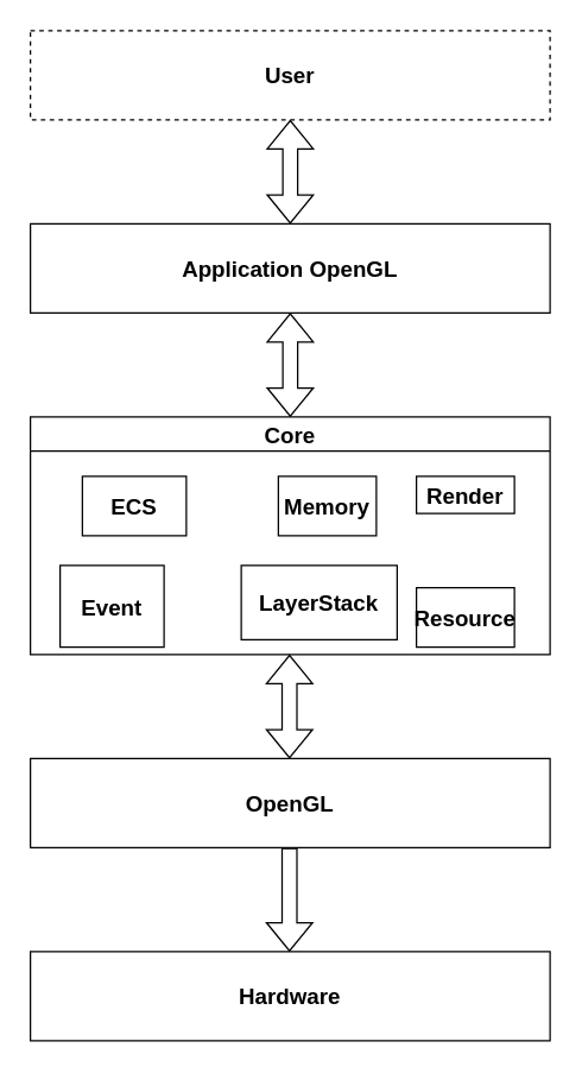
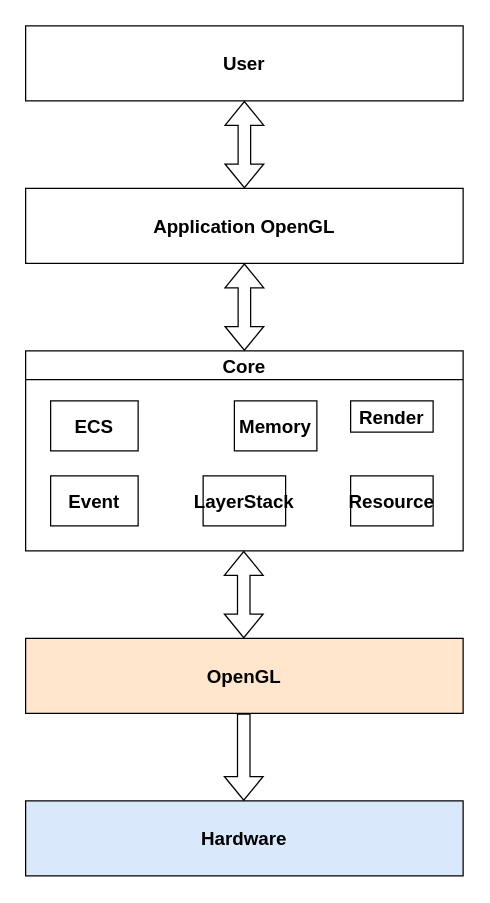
- <mxCell id="11" value="User" style="rounded=0;whiteSpace=wrap;html=1;fontSize=15;fontStyle=1;dashed=1;" vertex="1" parent="1"><mxGeometry x="20" y="20" width="350" height="60" as="geometry" /></mxCell>
+ <mxCell id="11" value="User" style="rounded=0;whiteSpace=wrap;html=1;fontSize=15;fontStyle=1" vertex="1" parent="1"><mxGeometry x="20" y="20" width="350" height="60" as="geometry" /></mxCell>
- <mxCell id="4" value="ECS" style="rounded=0;whiteSpace=wrap;html=1;fontSize=15;fontStyle=1" vertex="1" parent="3"><mxGeometry x="35" y="40" width="70" height="40" as="geometry" /></mxCell>
+ <mxCell id="4" value="ECS" style="rounded=0;whiteSpace=wrap;html=1;fontSize=15;fontStyle=1" vertex="1" parent="3"><mxGeometry x="20" y="40" width="70" height="40" as="geometry" /></mxCell>
- <mxCell id="8" value="LayerStack" style="rounded=0;whiteSpace=wrap;html=1;fontSize=15;fontStyle=1" vertex="1" parent="3"><mxGeometry x="142" y="100" width="105" height="50" as="geometry" /></mxCell>
+ <mxCell id="8" value="LayerStack" style="rounded=0;whiteSpace=wrap;html=1;fontSize=15;fontStyle=1" vertex="1" parent="3"><mxGeometry x="142" y="100" width="66" height="40" as="geometry" /></mxCell>
- <mxCell id="7" value="Event" style="rounded=0;whiteSpace=wrap;html=1;fontSize=15;fontStyle=1" vertex="1" parent="3"><mxGeometry x="20" y="100" width="70" height="55" as="geometry" /></mxCell>
+ <mxCell id="7" value="Event" style="rounded=0;whiteSpace=wrap;html=1;fontSize=15;fontStyle=1" vertex="1" parent="3"><mxGeometry x="20" y="100" width="70" height="40" as="geometry" /></mxCell>
- <mxCell id="9" value="Resource" style="rounded=0;whiteSpace=wrap;html=1;fontSize=15;fontStyle=1" vertex="1" parent="3"><mxGeometry x="260" y="115" width="66" height="40" as="geometry" /></mxCell>
+ <mxCell id="9" value="Resource" style="rounded=0;whiteSpace=wrap;html=1;fontSize=15;fontStyle=1" vertex="1" parent="3"><mxGeometry x="260" y="100" width="66" height="40" as="geometry" /></mxCell>
- <mxCell id="12" value="OpenGL" style="rounded=0;whiteSpace=wrap;html=1;fontSize=15;fontStyle=1" vertex="1" parent="1"><mxGeometry x="20" y="510" width="350" height="60" as="geometry" /></mxCell>
+ <mxCell id="12" value="OpenGL" style="rounded=0;whiteSpace=wrap;html=1;fontSize=15;fontStyle=1;fillColor=#ffe6cc;" vertex="1" parent="1"><mxGeometry x="20" y="510" width="350" height="60" as="geometry" /></mxCell>
- <mxCell id="13" value="Hardware" style="rounded=0;whiteSpace=wrap;html=1;fontSize=15;fontStyle=1" vertex="1" parent="1"><mxGeometry x="20" y="640" width="350" height="60" as="geometry" /></mxCell>
+ <mxCell id="13" value="Hardware" style="rounded=0;whiteSpace=wrap;html=1;fontSize=15;fontStyle=1;fillColor=#dae8fc;" vertex="1" parent="1"><mxGeometry x="20" y="640" width="350" height="60" as="geometry" /></mxCell>
